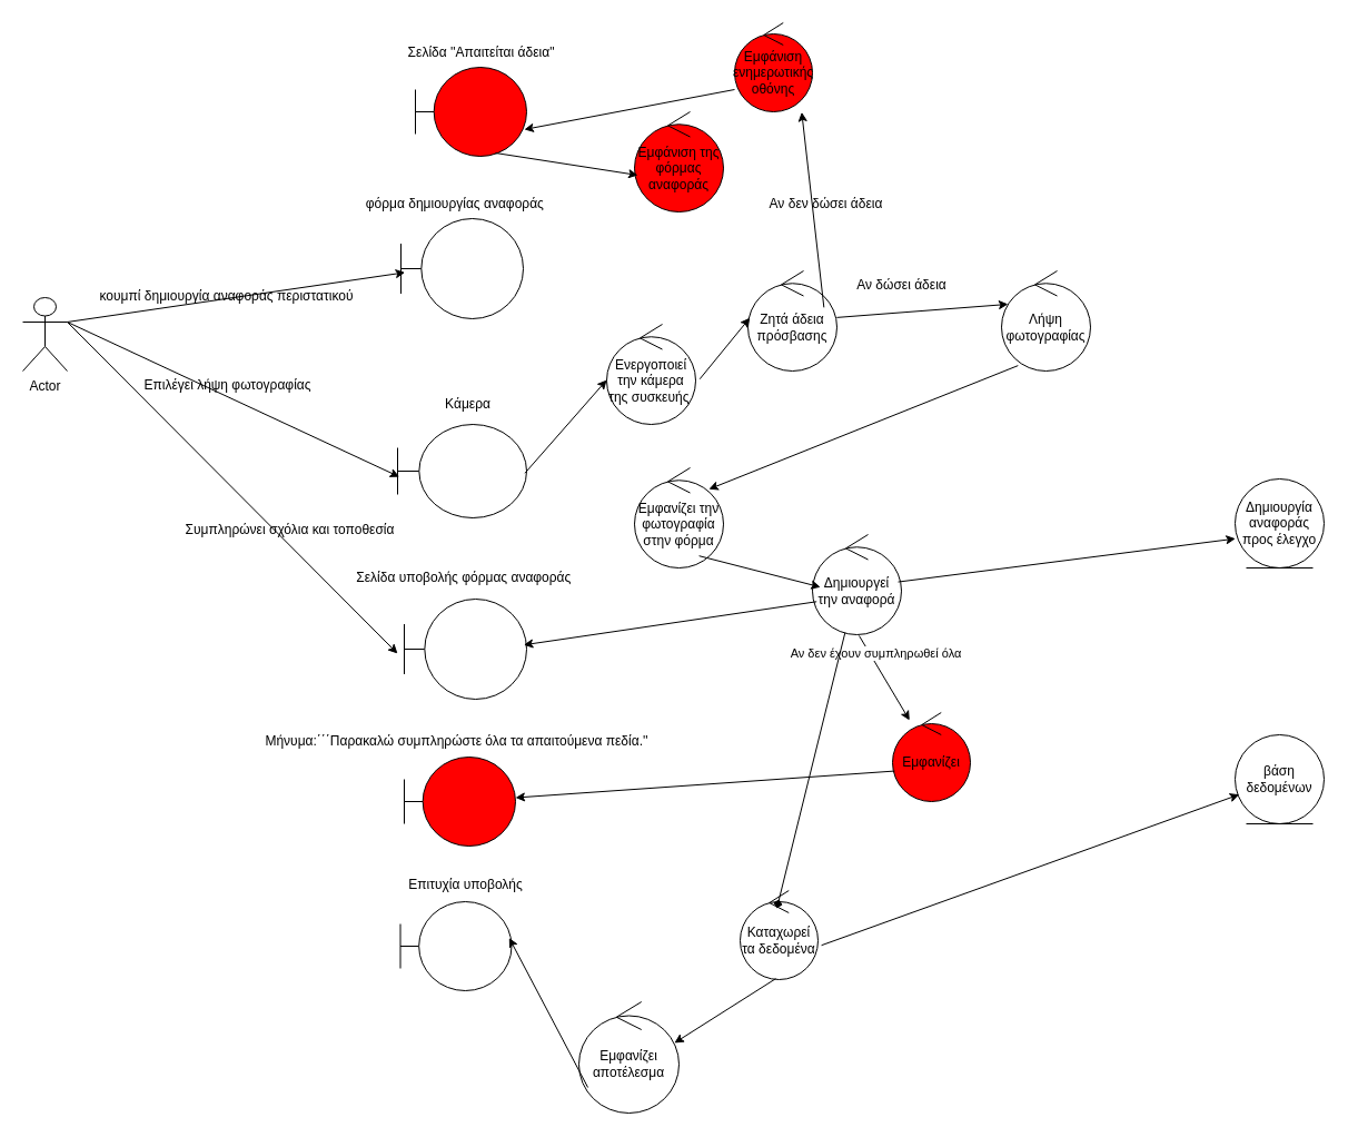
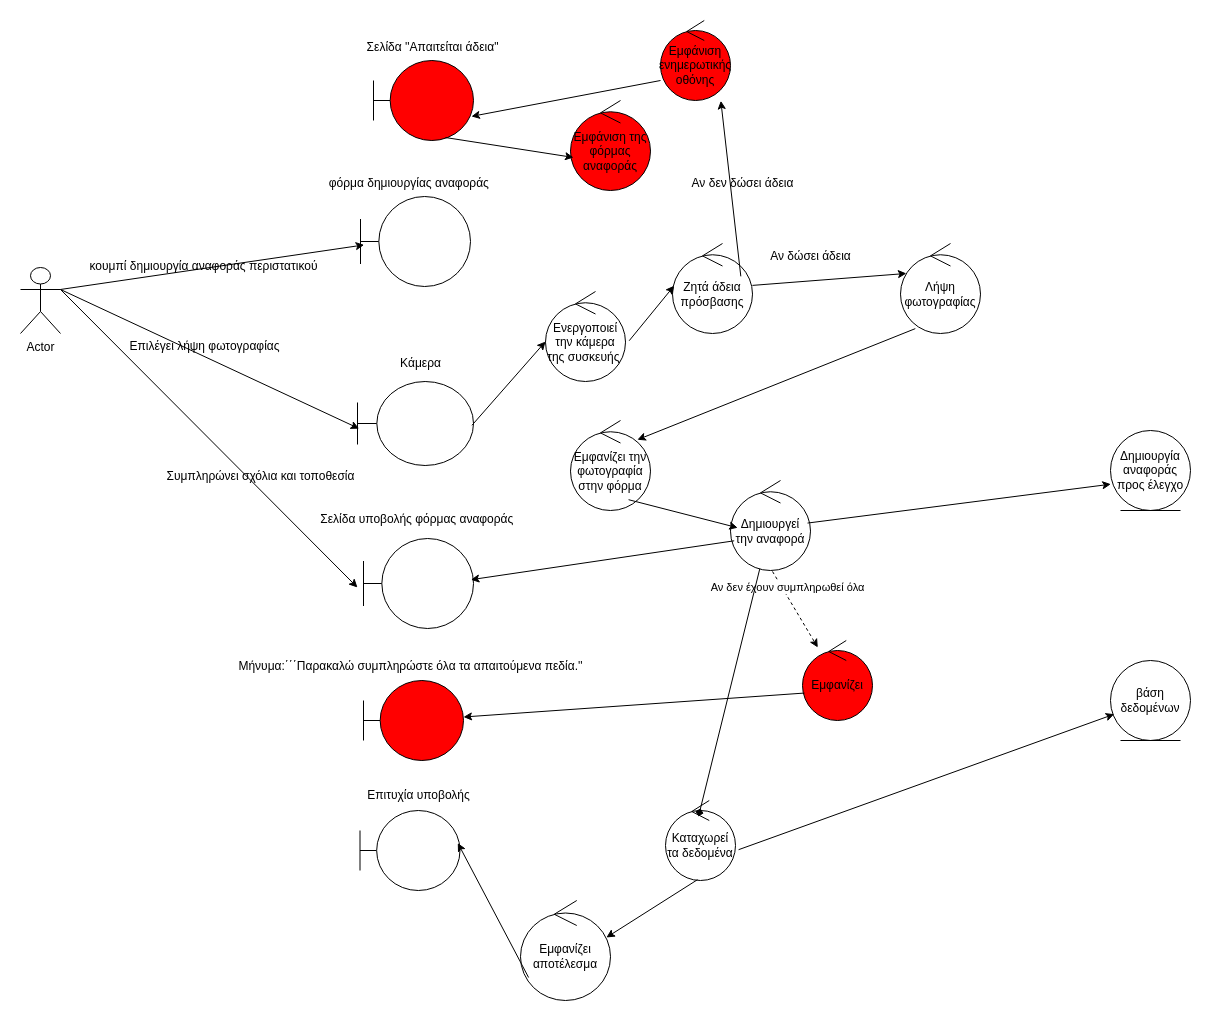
- <mxCell id="44" value="" style="endArrow=classic;html=1;rounded=0;exitX=0.525;exitY=1.011;exitDx=0;exitDy=0;exitPerimeter=0;" edge="1" parent="1" source="21" target="46"><mxGeometry width="50" height="50" relative="1" as="geometry"><mxPoint x="741.4" y="682.53" as="sourcePoint" /><mxPoint x="910" y="890" as="targetPoint" /></mxGeometry></mxCell>
+ <mxCell id="44" value="" style="endArrow=classic;html=1;rounded=0;exitX=0.525;exitY=1.011;exitDx=0;exitDy=0;exitPerimeter=0;dashed=1;" edge="1" parent="1" source="21" target="46"><mxGeometry width="50" height="50" relative="1" as="geometry"><mxPoint x="741.4" y="682.53" as="sourcePoint" /><mxPoint x="910" y="890" as="targetPoint" /></mxGeometry></mxCell>
